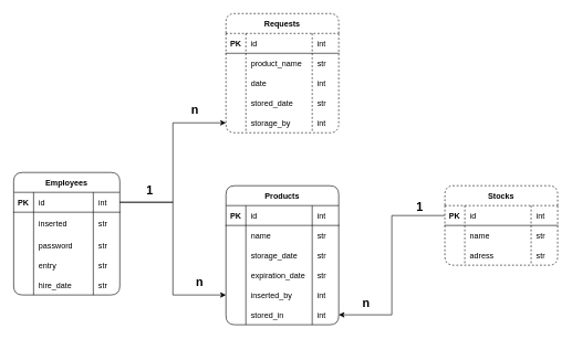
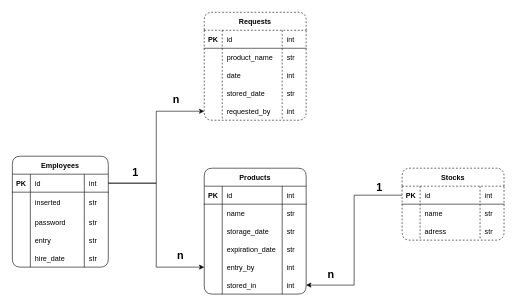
- <mxCell id="68" value="storage_by" style="shape=partialRectangle;connectable=0;fillColor=none;top=0;left=0;bottom=0;right=0;align=left;spacingLeft=6;overflow=hidden;" vertex="1" parent="66"><mxGeometry x="30" width="100" height="30" as="geometry"><mxRectangle width="100" height="30" as="alternateBounds" /></mxGeometry></mxCell>
+ <mxCell id="68" value="requested_by" style="shape=partialRectangle;connectable=0;fillColor=none;top=0;left=0;bottom=0;right=0;align=left;spacingLeft=6;overflow=hidden;" vertex="1" parent="66"><mxGeometry x="30" width="100" height="30" as="geometry"><mxRectangle width="100" height="30" as="alternateBounds" /></mxGeometry></mxCell>
- <mxCell id="42" value="inserted_by" style="shape=partialRectangle;connectable=0;fillColor=none;top=0;left=0;bottom=0;right=0;align=left;spacingLeft=6;overflow=hidden;" vertex="1" parent="40"><mxGeometry x="30" width="100" height="30" as="geometry"><mxRectangle width="100" height="30" as="alternateBounds" /></mxGeometry></mxCell>
+ <mxCell id="42" value="entry_by" style="shape=partialRectangle;connectable=0;fillColor=none;top=0;left=0;bottom=0;right=0;align=left;spacingLeft=6;overflow=hidden;" vertex="1" parent="40"><mxGeometry x="30" width="100" height="30" as="geometry"><mxRectangle width="100" height="30" as="alternateBounds" /></mxGeometry></mxCell>
